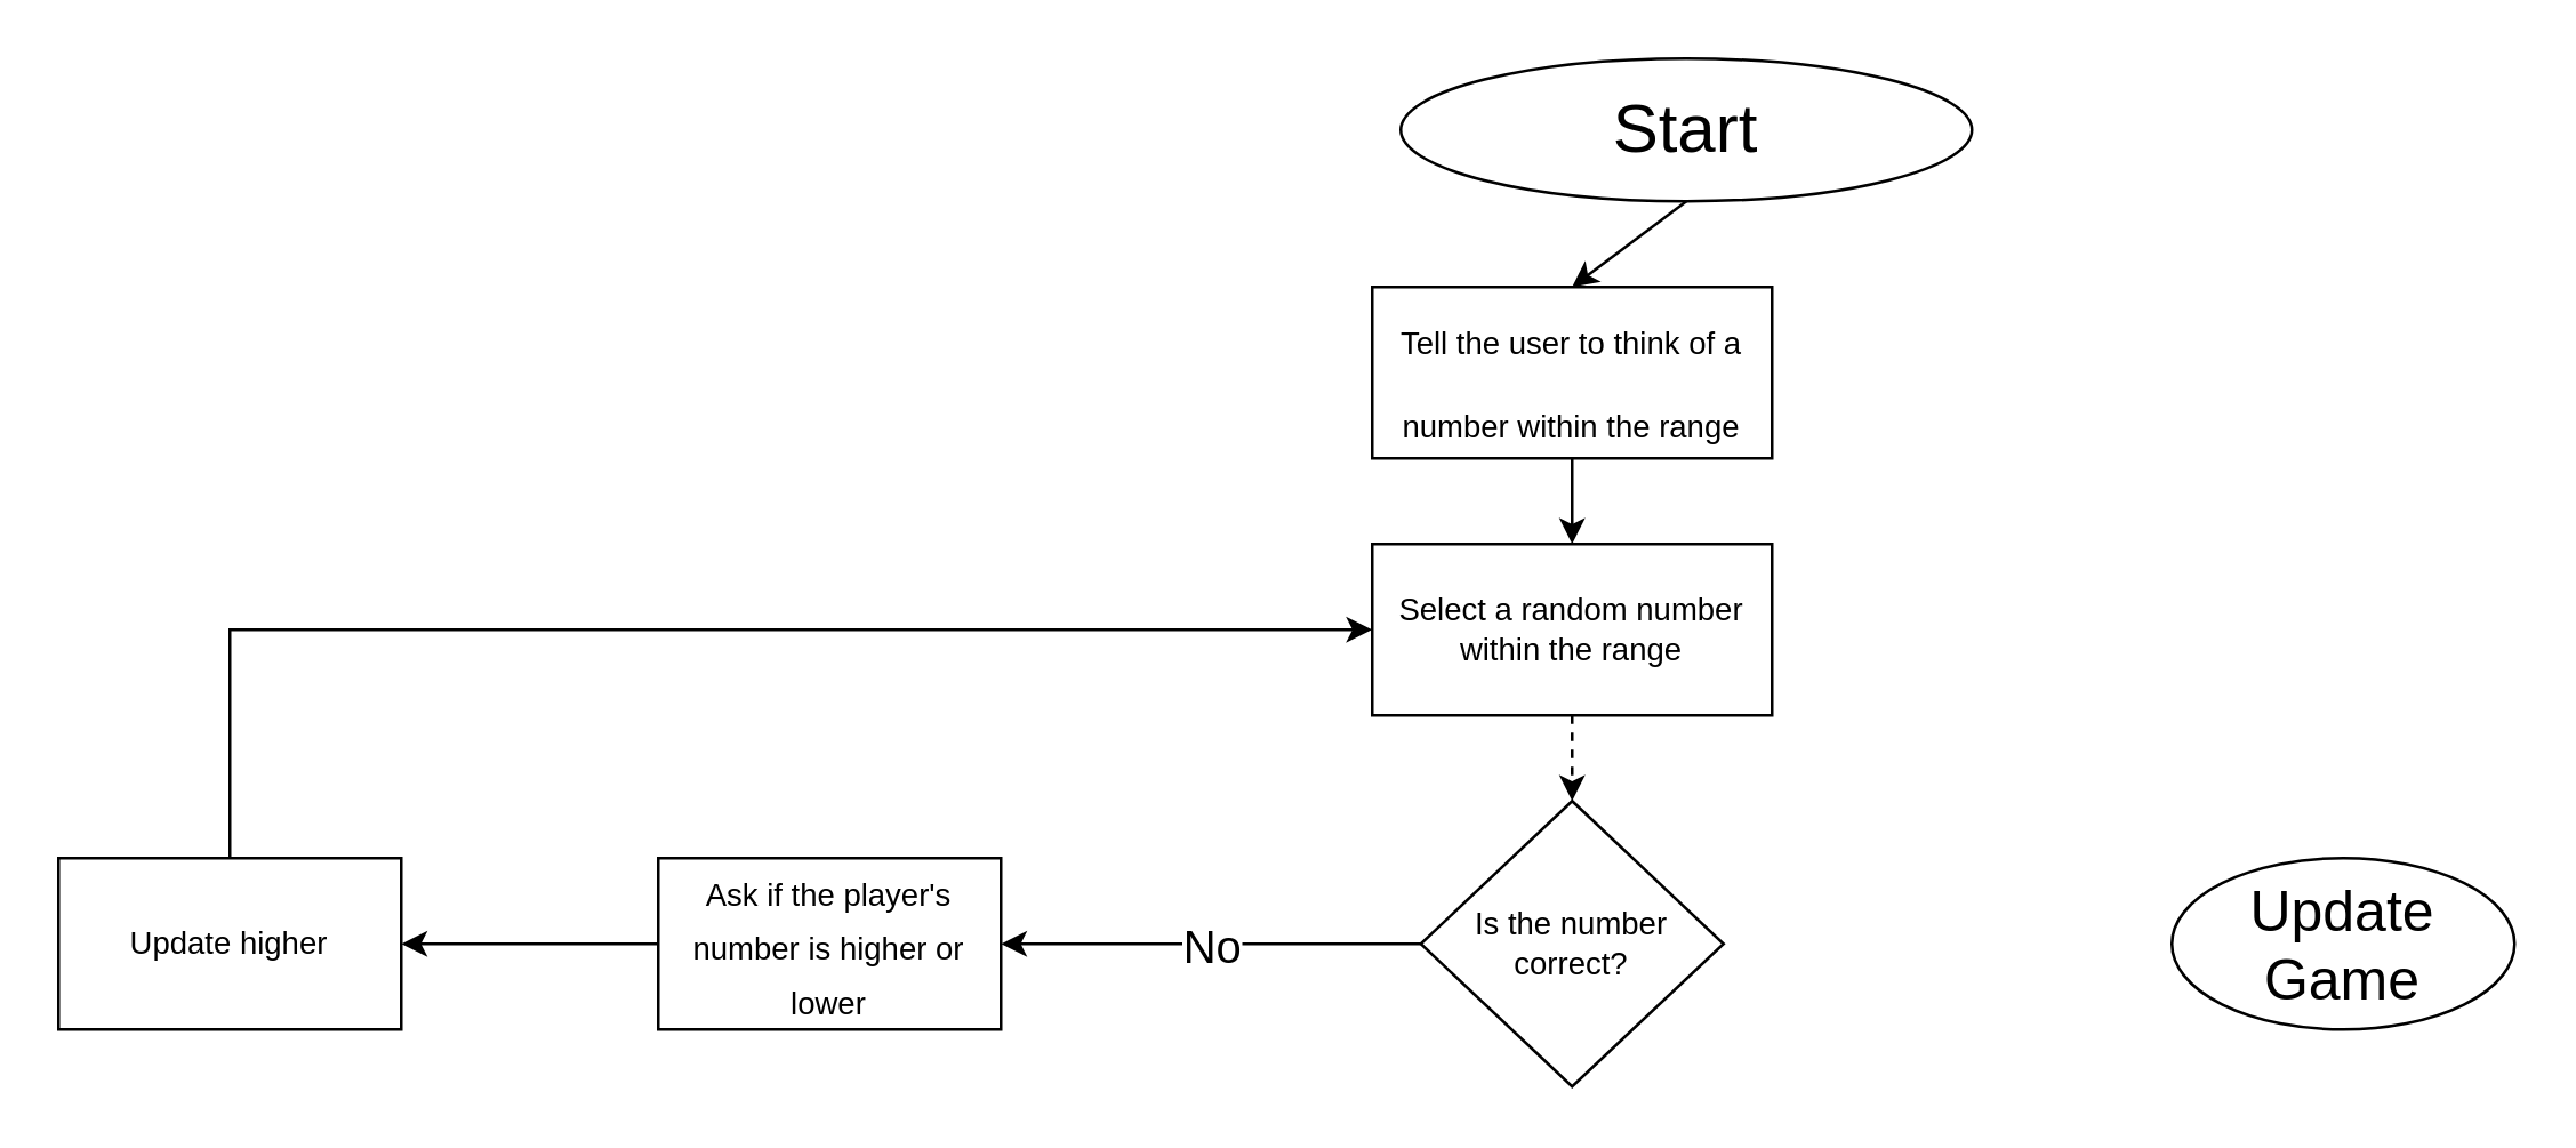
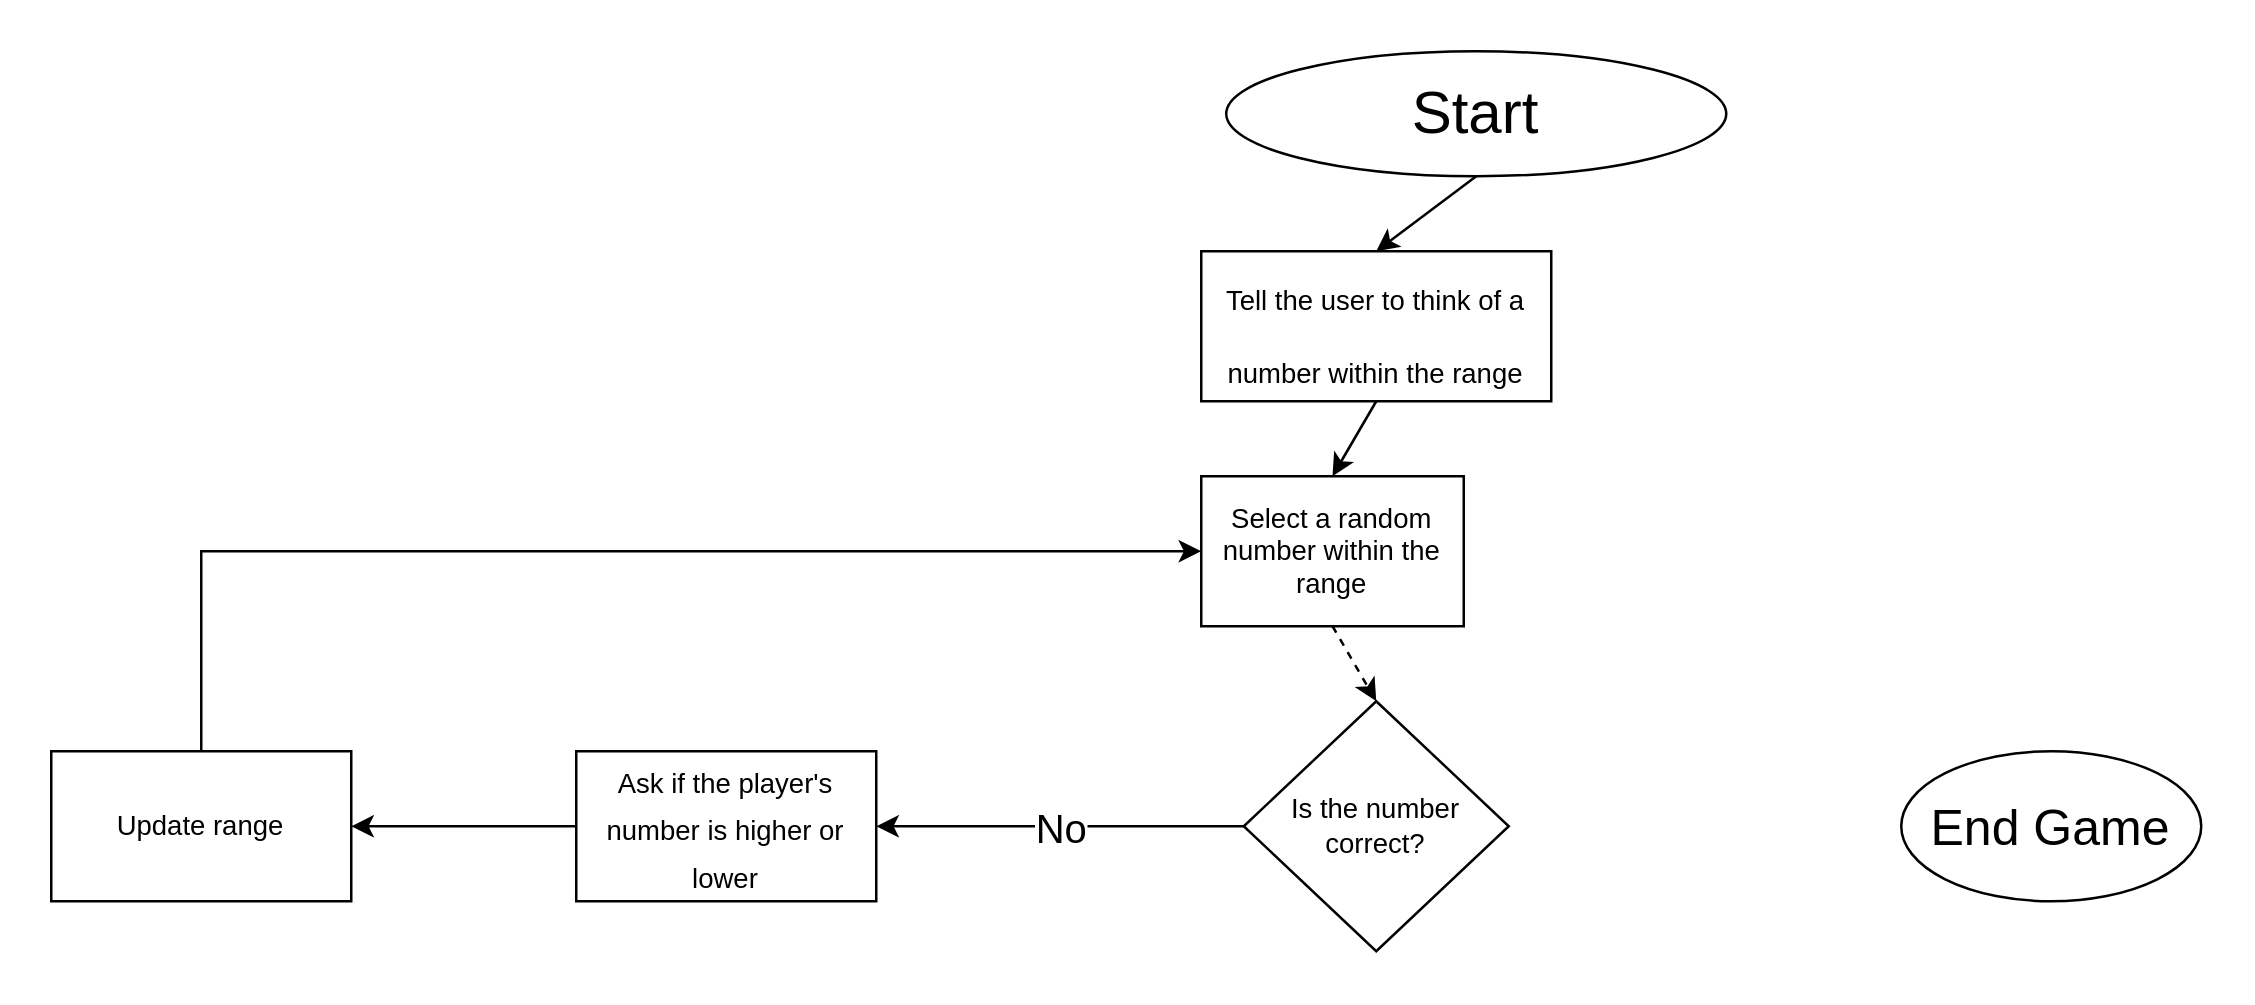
- <mxCell id="5" value="Select a random number within the range" style="rounded=0;whiteSpace=wrap;html=1;fontSize=11;" vertex="1" parent="1"><mxGeometry x="480" y="190" width="140" height="60" as="geometry" /></mxCell>
+ <mxCell id="5" value="Select a random number within the range" style="rounded=0;whiteSpace=wrap;html=1;fontSize=11;" vertex="1" parent="1"><mxGeometry x="480" y="190" width="105" height="60" as="geometry" /></mxCell>
- <mxCell id="13" value="Update higher" style="rounded=0;whiteSpace=wrap;html=1;fontSize=11;" vertex="1" parent="1"><mxGeometry x="20" y="300" width="120" height="60" as="geometry" /></mxCell>
+ <mxCell id="13" value="Update range" style="rounded=0;whiteSpace=wrap;html=1;fontSize=11;" vertex="1" parent="1"><mxGeometry x="20" y="300" width="120" height="60" as="geometry" /></mxCell>
- <mxCell id="9" value="&lt;font style=&quot;font-size: 20px&quot;&gt;Update Game&lt;/font&gt;" style="ellipse;whiteSpace=wrap;html=1;fontSize=11;" vertex="1" parent="1"><mxGeometry x="760" y="300" width="120" height="60" as="geometry" /></mxCell>
+ <mxCell id="9" value="&lt;font style=&quot;font-size: 20px&quot;&gt;End Game&lt;/font&gt;" style="ellipse;whiteSpace=wrap;html=1;fontSize=11;" vertex="1" parent="1"><mxGeometry x="760" y="300" width="120" height="60" as="geometry" /></mxCell>
